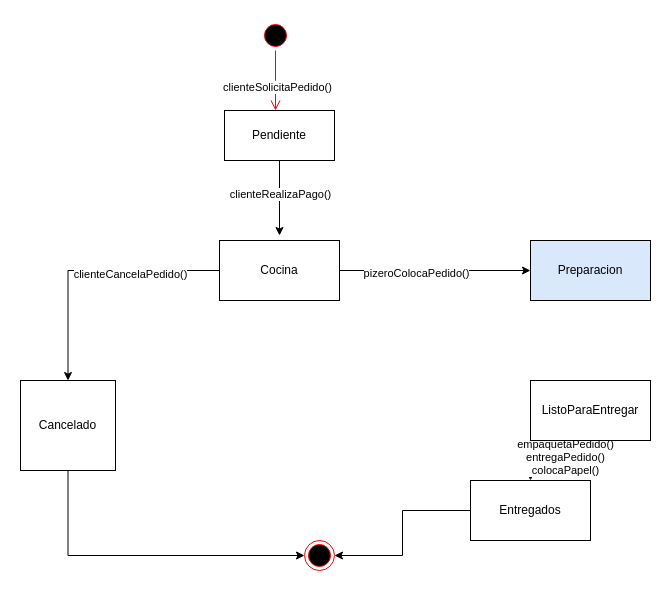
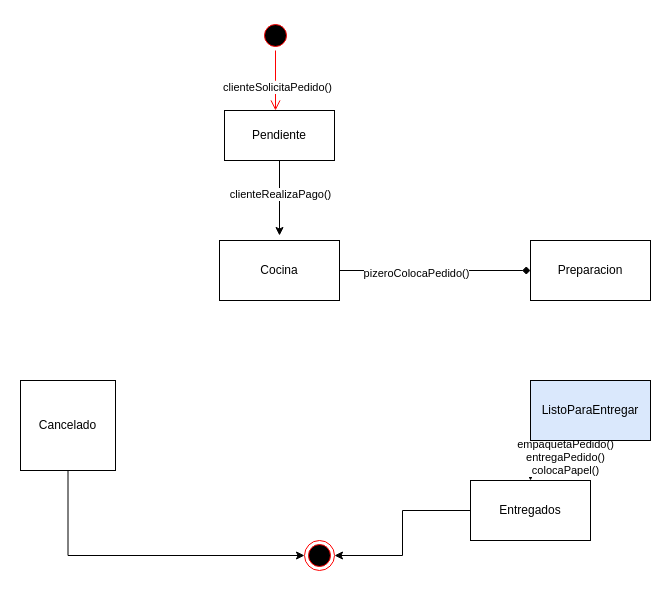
- <mxCell id="11" style="edgeStyle=orthogonalEdgeStyle;rounded=0;orthogonalLoop=1;jettySize=auto;html=1;entryX=0.5;entryY=0;entryDx=0;entryDy=0;" edge="1" parent="1" source="13" target="19"><mxGeometry relative="1" as="geometry" /></mxCell>
- <mxCell id="12" value="clienteCancelaPedido()" style="edgeLabel;html=1;align=center;verticalAlign=middle;resizable=0;points=[];" vertex="1" connectable="0" parent="11"><mxGeometry x="-0.309" y="3" relative="1" as="geometry"><mxPoint as="offset" /></mxGeometry></mxCell>
- <mxCell id="9" style="edgeStyle=orthogonalEdgeStyle;rounded=0;orthogonalLoop=1;jettySize=auto;html=1;entryX=0;entryY=0.5;entryDx=0;entryDy=0;" edge="1" parent="1" source="13" target="14"><mxGeometry relative="1" as="geometry" /></mxCell>
+ <mxCell id="9" style="edgeStyle=orthogonalEdgeStyle;rounded=0;orthogonalLoop=1;jettySize=auto;html=1;entryX=0;entryY=0.5;entryDx=0;entryDy=0;endArrow=diamond;" edge="1" parent="1" source="13" target="14"><mxGeometry relative="1" as="geometry" /></mxCell>
- <mxCell id="14" value="Preparacion" style="rounded=0;whiteSpace=wrap;html=1;fillColor=#dae8fc;" vertex="1" parent="1"><mxGeometry x="530" y="240" width="120" height="60" as="geometry" /></mxCell>
+ <mxCell id="14" value="Preparacion" style="rounded=0;whiteSpace=wrap;html=1;" vertex="1" parent="1"><mxGeometry x="530" y="240" width="120" height="60" as="geometry" /></mxCell>
- <mxCell id="17" value="ListoParaEntregar" style="rounded=0;whiteSpace=wrap;html=1;" vertex="1" parent="1"><mxGeometry x="530" y="380" width="120" height="60" as="geometry" /></mxCell>
+ <mxCell id="17" value="ListoParaEntregar" style="rounded=0;whiteSpace=wrap;html=1;fillColor=#dae8fc;" vertex="1" parent="1"><mxGeometry x="530" y="380" width="120" height="60" as="geometry" /></mxCell>
- <mxCell id="15" style="edgeStyle=orthogonalEdgeStyle;rounded=0;orthogonalLoop=1;jettySize=auto;html=1;exitX=0.5;exitY=1;exitDx=0;exitDy=0;entryX=0.5;entryY=0;entryDx=0;entryDy=0;endArrow=open;" edge="1" parent="1" source="17" target="21"><mxGeometry relative="1" as="geometry" /></mxCell>
+ <mxCell id="15" style="edgeStyle=orthogonalEdgeStyle;rounded=0;orthogonalLoop=1;jettySize=auto;html=1;exitX=0.5;exitY=1;exitDx=0;exitDy=0;entryX=0.5;entryY=0;entryDx=0;entryDy=0;" edge="1" parent="1" source="17" target="21"><mxGeometry relative="1" as="geometry" /></mxCell>
